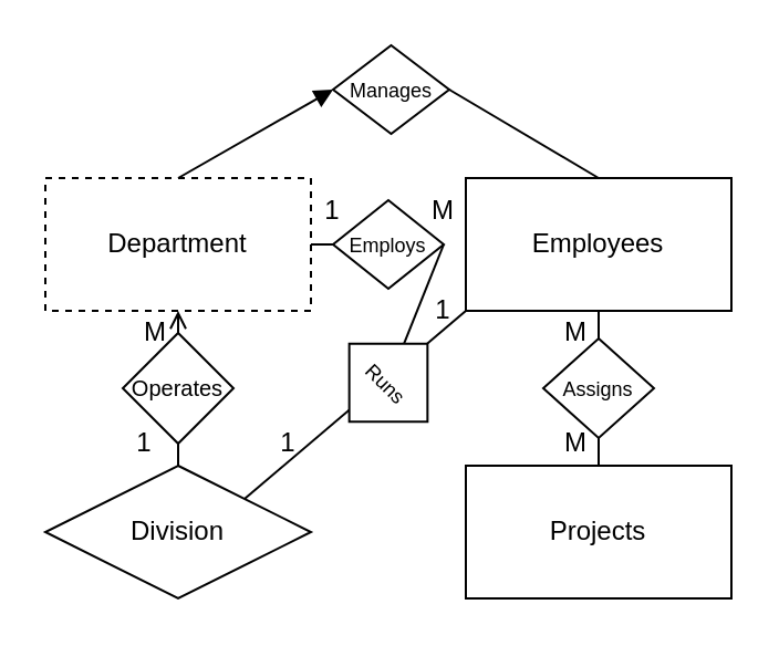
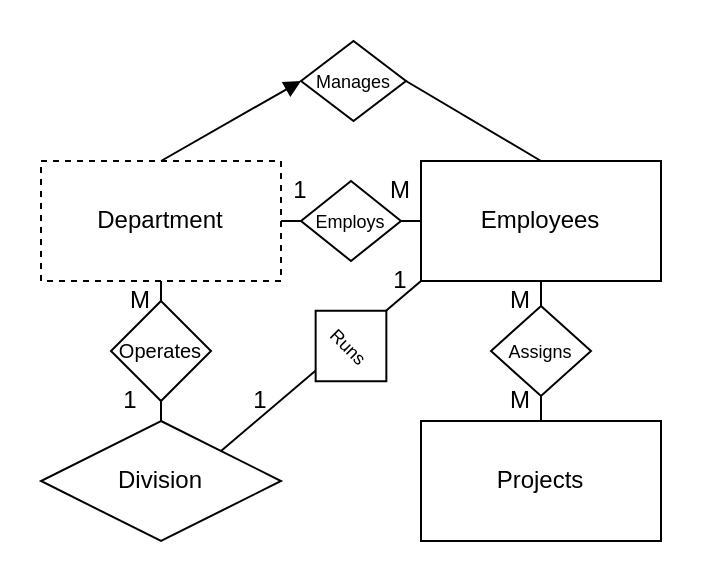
- <mxCell id="3" value="" style="endArrow=none;html=1;rounded=0;exitX=1;exitY=0.5;exitDx=0;exitDy=0;" edge="1" parent="1" source="18" target="25"><mxGeometry width="50" height="50" relative="1" as="geometry"><mxPoint x="60" y="240" as="sourcePoint" /><mxPoint x="110" y="190" as="targetPoint" /></mxGeometry></mxCell>
+ <mxCell id="3" value="" style="endArrow=none;html=1;rounded=0;exitX=1;exitY=0.5;exitDx=0;exitDy=0;" edge="1" parent="1" source="18" target="4"><mxGeometry width="50" height="50" relative="1" as="geometry"><mxPoint x="60" y="240" as="sourcePoint" /><mxPoint x="110" y="190" as="targetPoint" /></mxGeometry></mxCell>
- <mxCell id="8" value="" style="endArrow=open;html=1;rounded=0;entryX=0.5;entryY=1;entryDx=0;entryDy=0;exitX=0.5;exitY=0;exitDx=0;exitDy=0;" edge="1" parent="1" source="20" target="2"><mxGeometry width="50" height="50" relative="1" as="geometry"><mxPoint x="60" y="240" as="sourcePoint" /><mxPoint x="110" y="190" as="targetPoint" /></mxGeometry></mxCell>
+ <mxCell id="8" value="" style="endArrow=none;html=1;rounded=0;entryX=0.5;entryY=1;entryDx=0;entryDy=0;exitX=0.5;exitY=0;exitDx=0;exitDy=0;" edge="1" parent="1" source="20" target="2"><mxGeometry width="50" height="50" relative="1" as="geometry"><mxPoint x="60" y="240" as="sourcePoint" /><mxPoint x="110" y="190" as="targetPoint" /></mxGeometry></mxCell>
